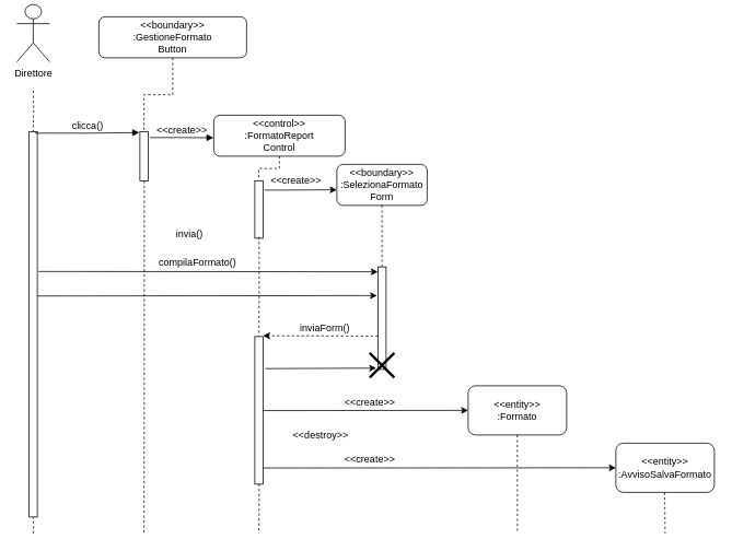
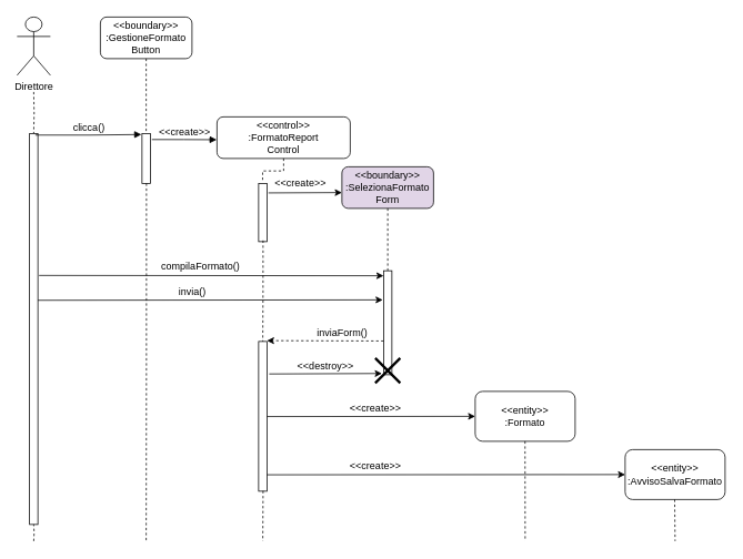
- <mxCell id="2" value="Direttore" style="shape=umlActor;verticalLabelPosition=bottom;verticalAlign=top;html=1;" parent="1" vertex="1"><mxGeometry x="20" y="5" width="40" height="70" as="geometry" /></mxCell>
+ <mxCell id="2" value="Direttore" style="shape=umlActor;verticalLabelPosition=bottom;verticalAlign=top;html=1;" parent="1" vertex="1"><mxGeometry x="20" y="20" width="40" height="70" as="geometry" /></mxCell>
- <mxCell id="6" value="&lt;font style=&quot;font-size: 12px&quot;&gt;&amp;lt;&amp;lt;boundary&amp;gt;&amp;gt;&lt;br&gt;:GestioneFormato&lt;br&gt;Button&lt;/font&gt;" style="rounded=1;whiteSpace=wrap;html=1;" parent="1" vertex="1"><mxGeometry x="120" y="20" width="180" height="50" as="geometry" /></mxCell>
+ <mxCell id="6" value="&lt;font style=&quot;font-size: 12px&quot;&gt;&amp;lt;&amp;lt;boundary&amp;gt;&amp;gt;&lt;br&gt;:GestioneFormato&lt;br&gt;Button&lt;/font&gt;" style="rounded=1;whiteSpace=wrap;html=1;" parent="1" vertex="1"><mxGeometry x="120" y="20" width="110" height="50" as="geometry" /></mxCell>
- <mxCell id="13" value="&lt;font style=&quot;font-size: 12px&quot;&gt;&amp;lt;&amp;lt;boundary&amp;gt;&amp;gt;&lt;br&gt;:SelezionaFormato&lt;br&gt;Form&lt;/font&gt;" style="rounded=1;whiteSpace=wrap;html=1;" parent="1" vertex="1"><mxGeometry x="410" y="200" width="110" height="50" as="geometry" /></mxCell>
+ <mxCell id="13" value="&lt;font style=&quot;font-size: 12px&quot;&gt;&amp;lt;&amp;lt;boundary&amp;gt;&amp;gt;&lt;br&gt;:SelezionaFormato&lt;br&gt;Form&lt;/font&gt;" style="rounded=1;whiteSpace=wrap;html=1;fillColor=#e1d5e7;" parent="1" vertex="1"><mxGeometry x="410" y="200" width="110" height="50" as="geometry" /></mxCell>
- <mxCell id="26" value="invia()" style="text;html=1;align=center;verticalAlign=middle;resizable=0;points=[];autosize=1;strokeColor=none;fillColor=none;fontSize=12;fontFamily=Helvetica;" parent="1" vertex="1"><mxGeometry x="205" y="275" width="50" height="20" as="geometry" /></mxCell>
+ <mxCell id="26" value="invia()" style="text;html=1;align=center;verticalAlign=middle;resizable=0;points=[];autosize=1;strokeColor=none;fillColor=none;fontSize=12;fontFamily=Helvetica;" parent="1" vertex="1"><mxGeometry x="205" y="340" width="50" height="20" as="geometry" /></mxCell>
- <mxCell id="28" value="inviaForm()" style="text;html=1;align=center;verticalAlign=middle;resizable=0;points=[];autosize=1;strokeColor=none;fillColor=none;fontSize=12;fontFamily=Helvetica;" parent="1" vertex="1"><mxGeometry x="355" y="390" width="80" height="20" as="geometry" /></mxCell>
+ <mxCell id="28" value="inviaForm()" style="text;html=1;align=center;verticalAlign=middle;resizable=0;points=[];autosize=1;strokeColor=none;fillColor=none;fontSize=12;fontFamily=Helvetica;" parent="1" vertex="1"><mxGeometry x="370" y="390" width="80" height="20" as="geometry" /></mxCell>
- <mxCell id="30" value="&amp;lt;&amp;lt;destroy&amp;gt;&amp;gt;" style="text;html=1;align=center;verticalAlign=middle;resizable=0;points=[];autosize=1;strokeColor=none;fillColor=none;fontSize=12;fontFamily=Helvetica;" parent="1" vertex="1"><mxGeometry x="350" y="520" width="80" height="20" as="geometry" /></mxCell>
+ <mxCell id="30" value="&amp;lt;&amp;lt;destroy&amp;gt;&amp;gt;" style="text;html=1;align=center;verticalAlign=middle;resizable=0;points=[];autosize=1;strokeColor=none;fillColor=none;fontSize=12;fontFamily=Helvetica;" parent="1" vertex="1"><mxGeometry x="350" y="430" width="80" height="20" as="geometry" /></mxCell>
